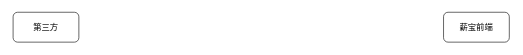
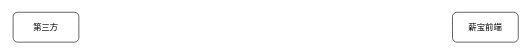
- <mxCell id="3" value="&lt;span style=&quot;font-size: 14px&quot;&gt;薪宝前端&lt;/span&gt;" style="rounded=1;whiteSpace=wrap;html=1;" vertex="1" parent="1"><mxGeometry x="740" y="20" width="110" height="50" as="geometry" /></mxCell>
+ <mxCell id="3" value="&lt;span style=&quot;font-size: 14px&quot;&gt;薪宝前端&lt;/span&gt;" style="rounded=1;whiteSpace=wrap;html=1;" vertex="1" parent="1"><mxGeometry x="755" y="20" width="110" height="50" as="geometry" /></mxCell>
